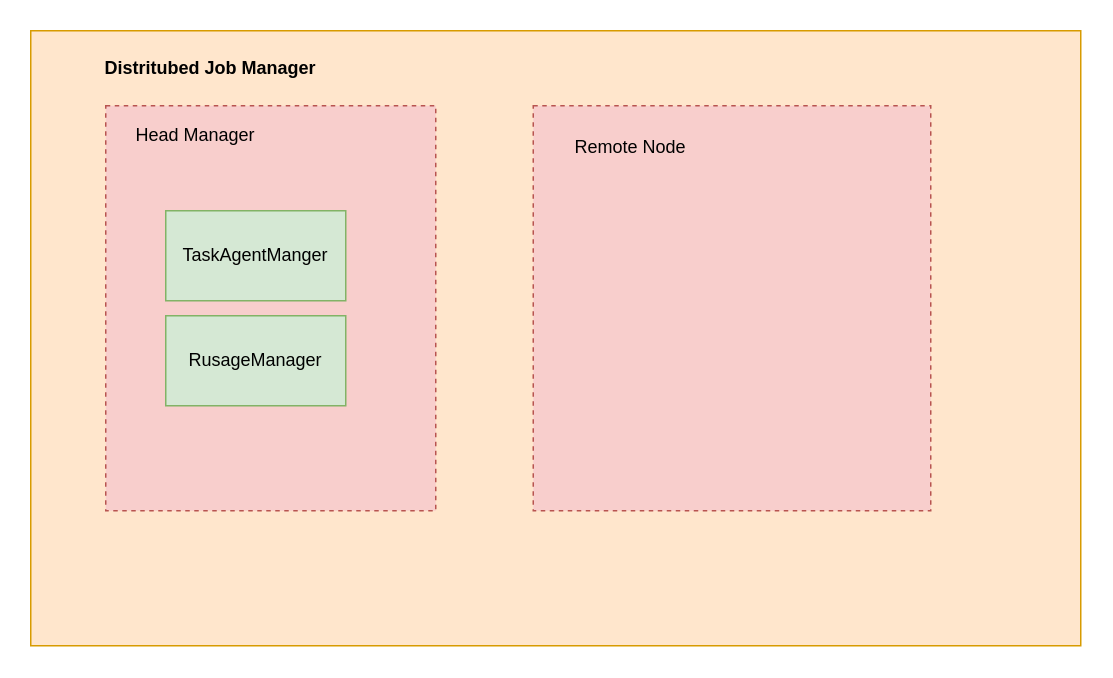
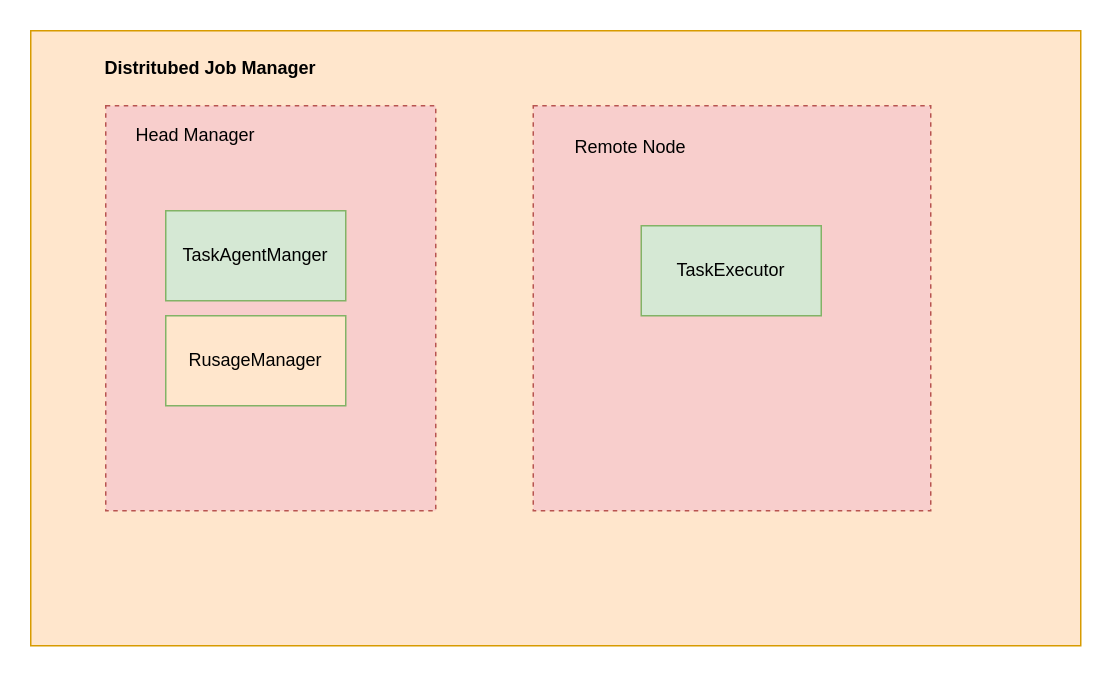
+ <mxCell id="10" value="TaskExecutor" style="rounded=0;whiteSpace=wrap;html=1;strokeWidth=1;fillColor=#d5e8d4;strokeColor=#82b366;" vertex="1" parent="1"><mxGeometry x="427" y="150" width="120" height="60" as="geometry" /></mxCell>
- <mxCell id="5" value="RusageManager" style="rounded=0;whiteSpace=wrap;html=1;fillColor=#d5e8d4;strokeColor=#82b366;" vertex="1" parent="1"><mxGeometry x="110" y="210" width="120" height="60" as="geometry" /></mxCell>
+ <mxCell id="5" value="RusageManager" style="rounded=0;whiteSpace=wrap;html=1;fillColor=#ffe6cc;strokeColor=#82b366;" vertex="1" parent="1"><mxGeometry x="110" y="210" width="120" height="60" as="geometry" /></mxCell>
